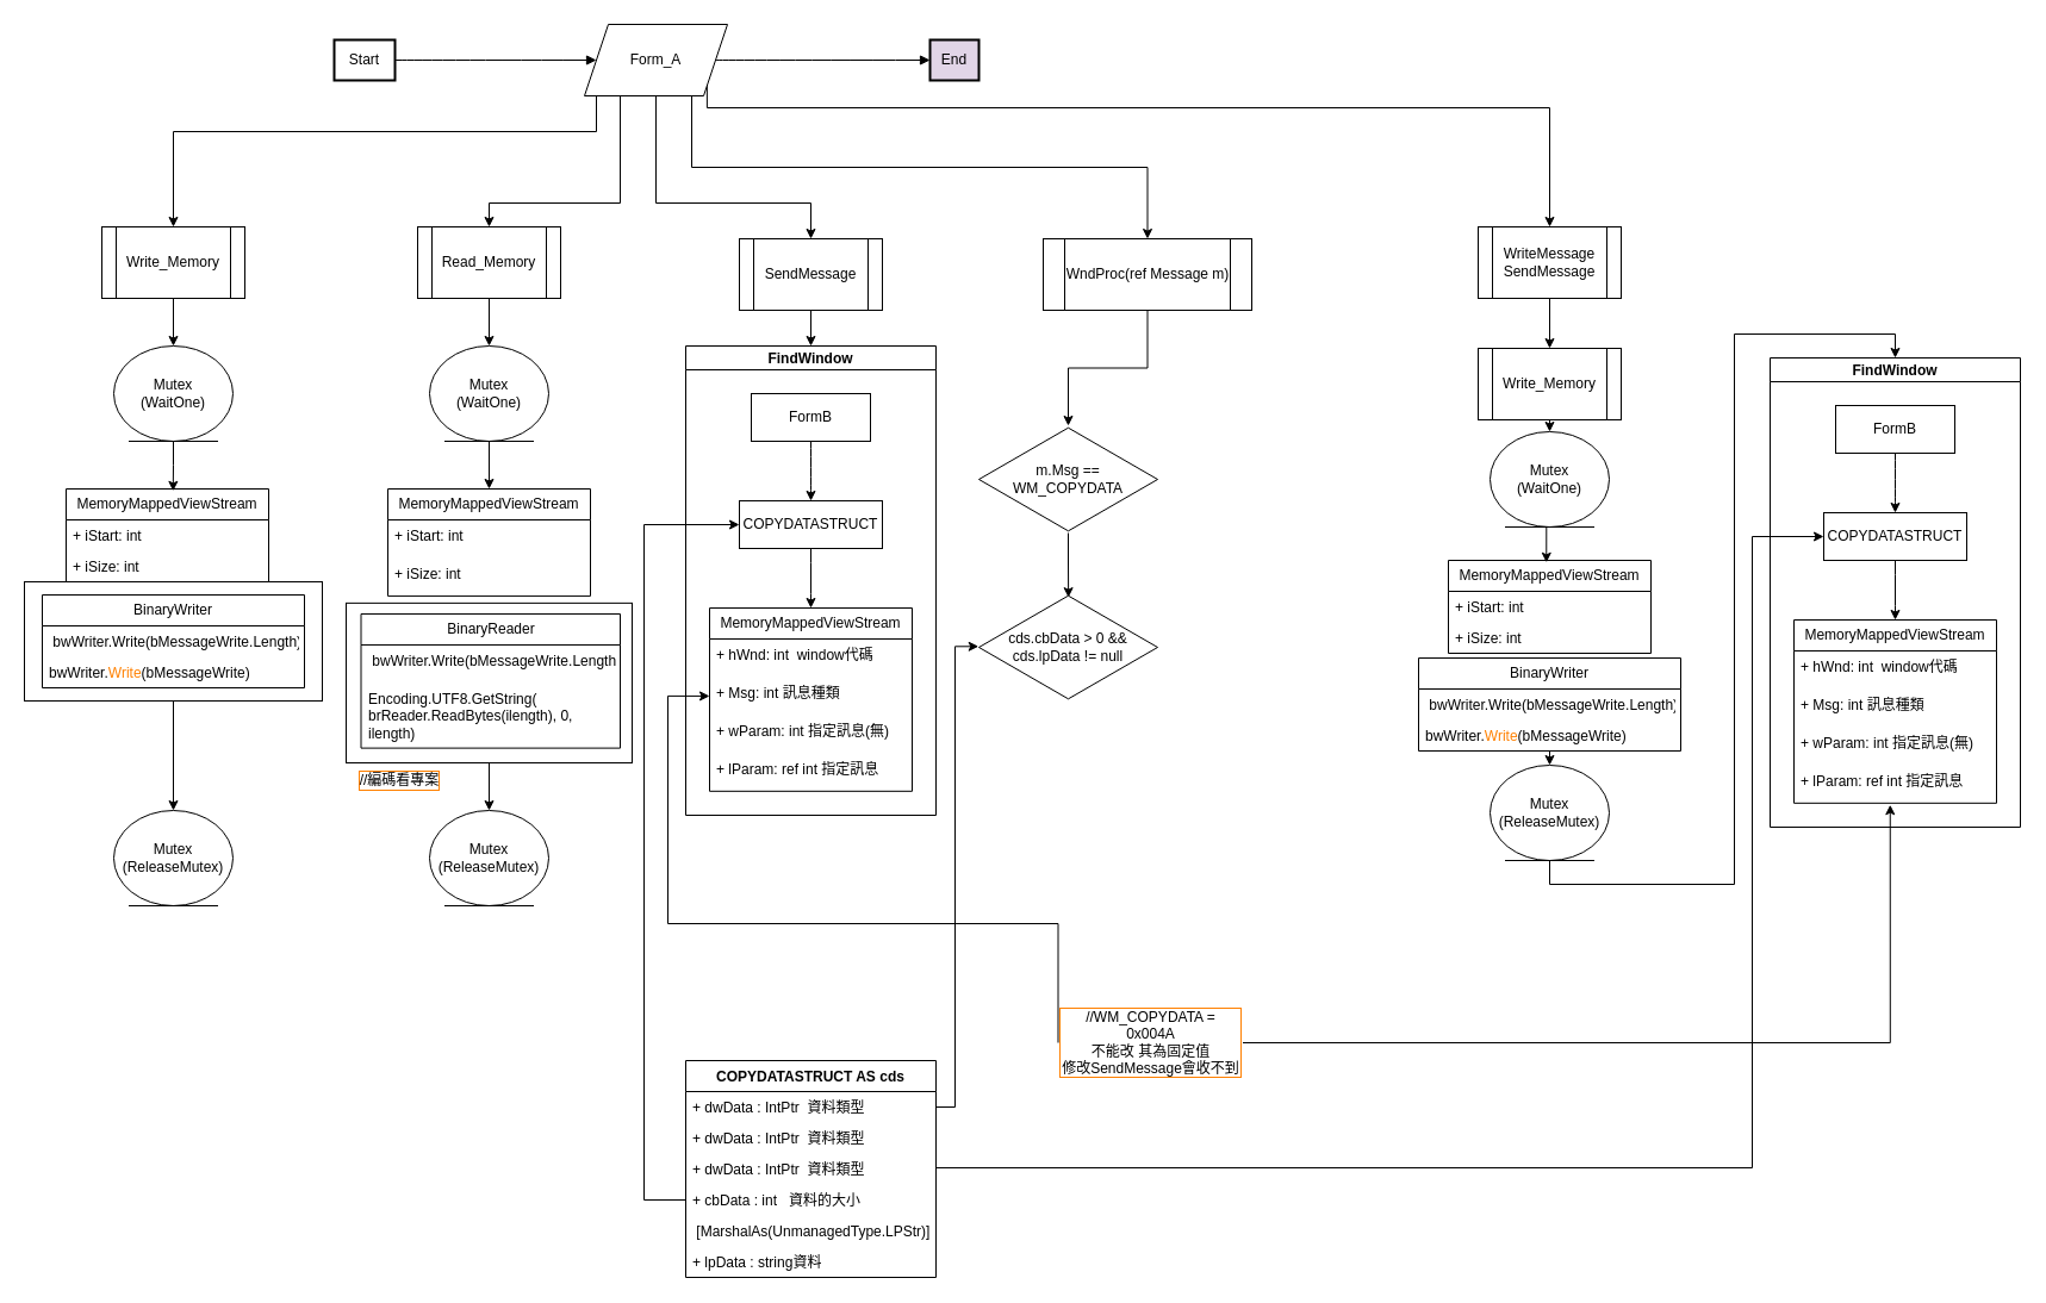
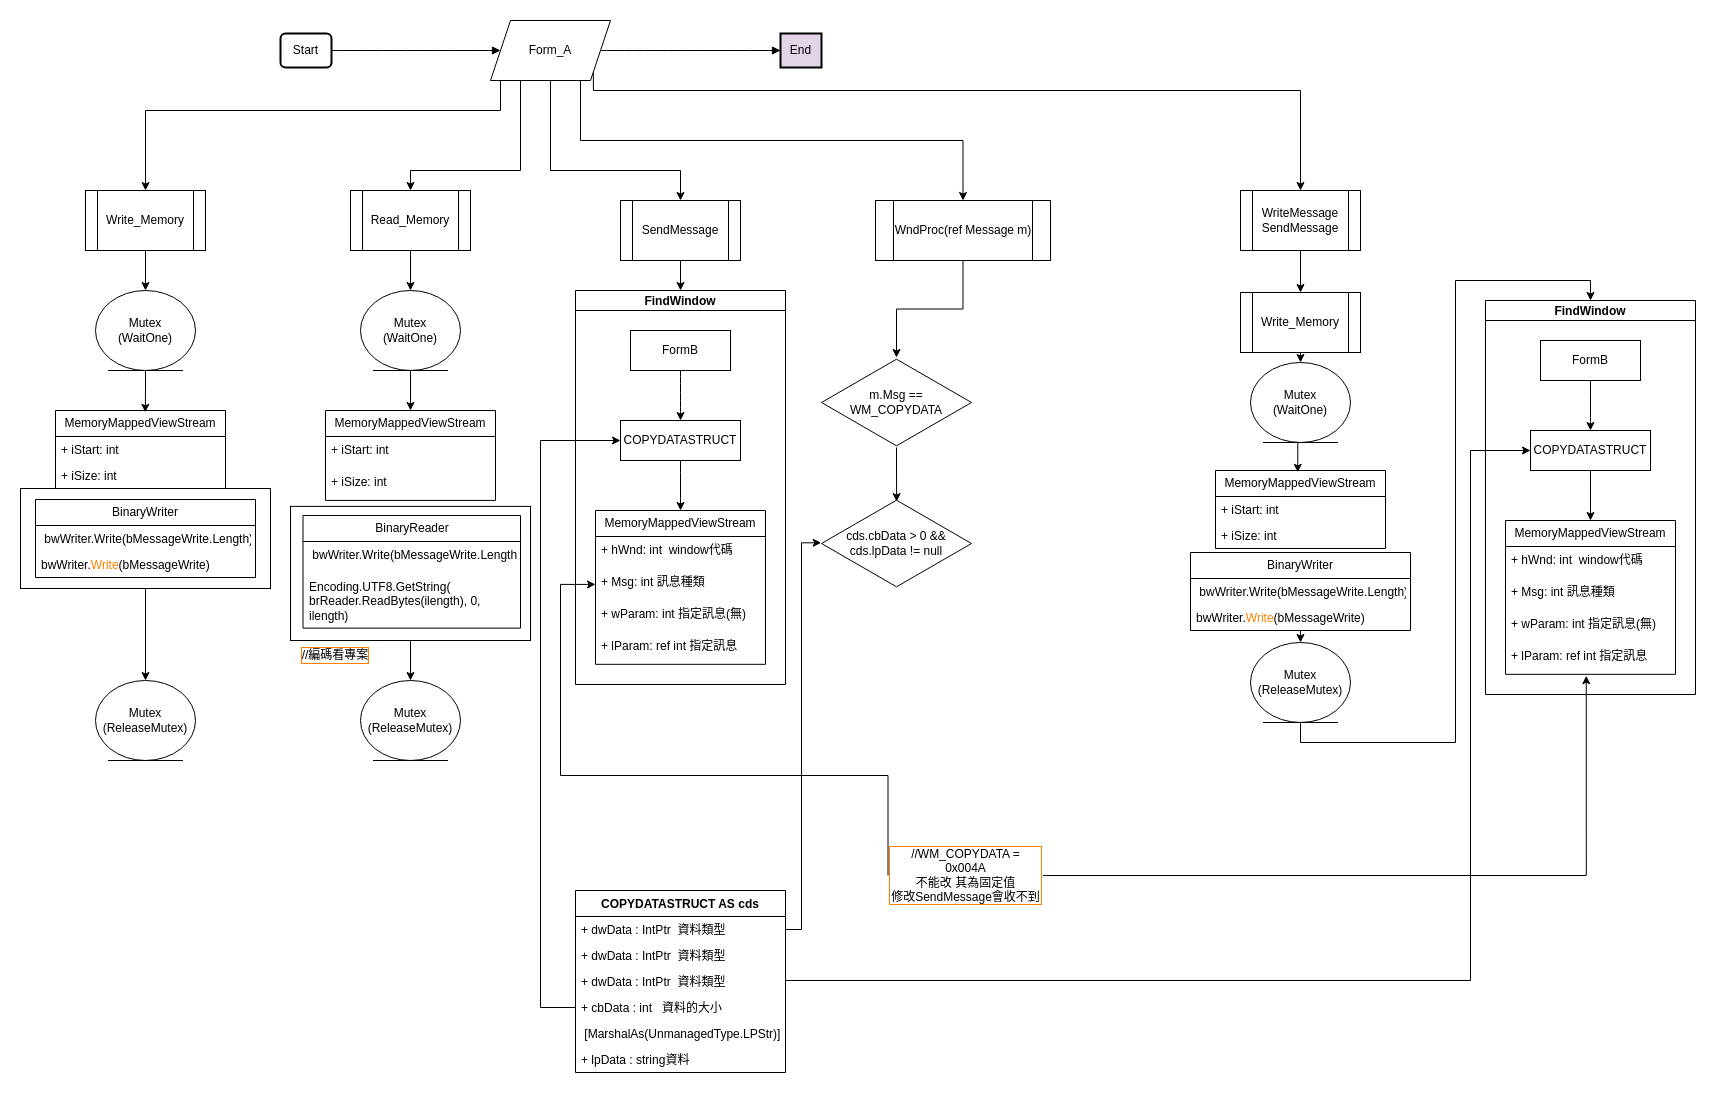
- <mxCell id="2" value="Start" style="whiteSpace=wrap;strokeWidth=2;" parent="1" vertex="1"><mxGeometry x="280" y="33" width="51" height="34" as="geometry" /></mxCell>
+ <mxCell id="2" value="Start" style="whiteSpace=wrap;strokeWidth=2;rounded=1;" parent="1" vertex="1"><mxGeometry x="280" y="33" width="51" height="34" as="geometry" /></mxCell>
